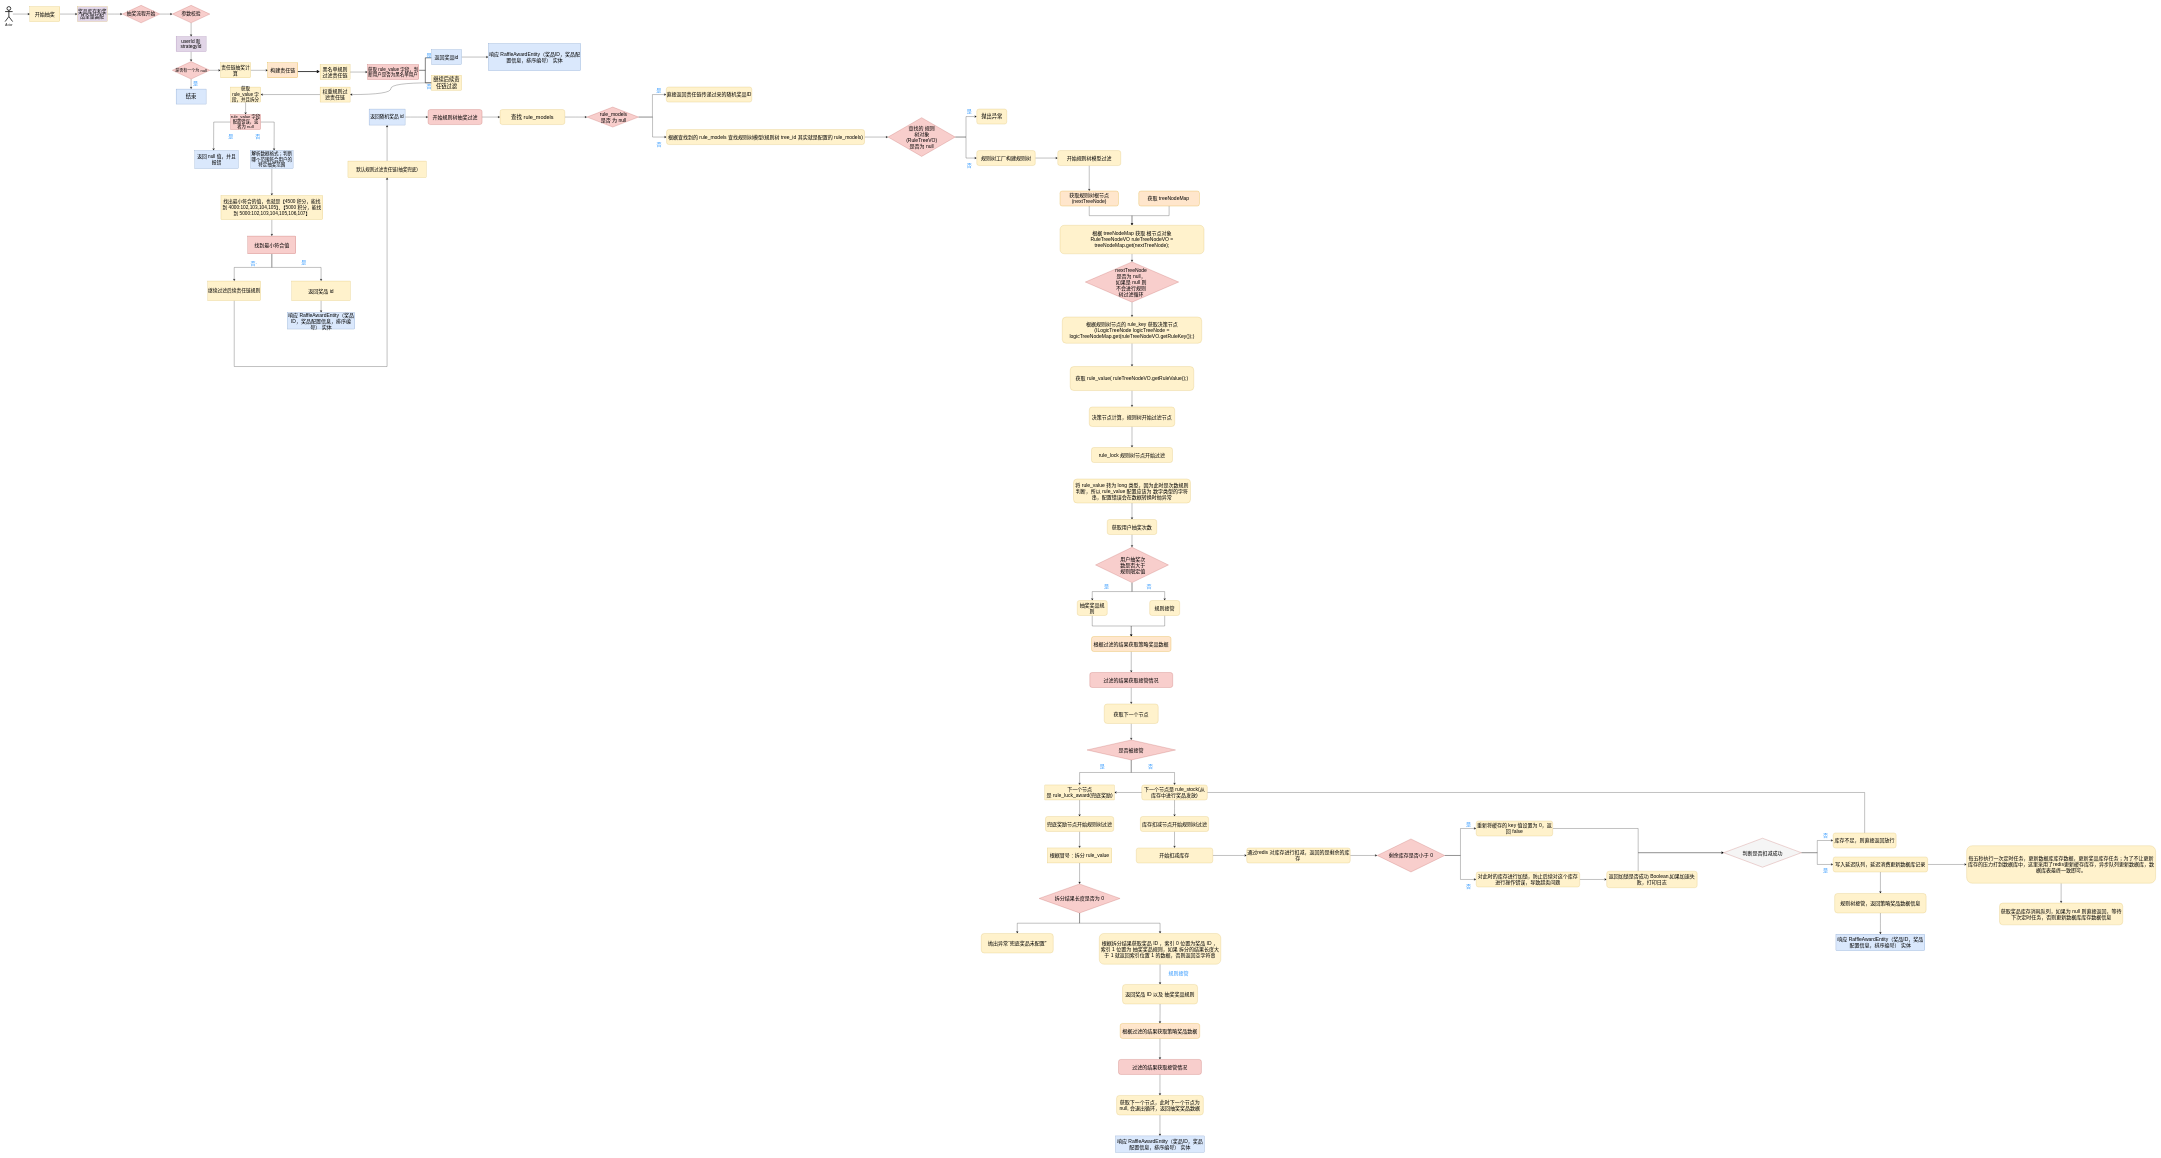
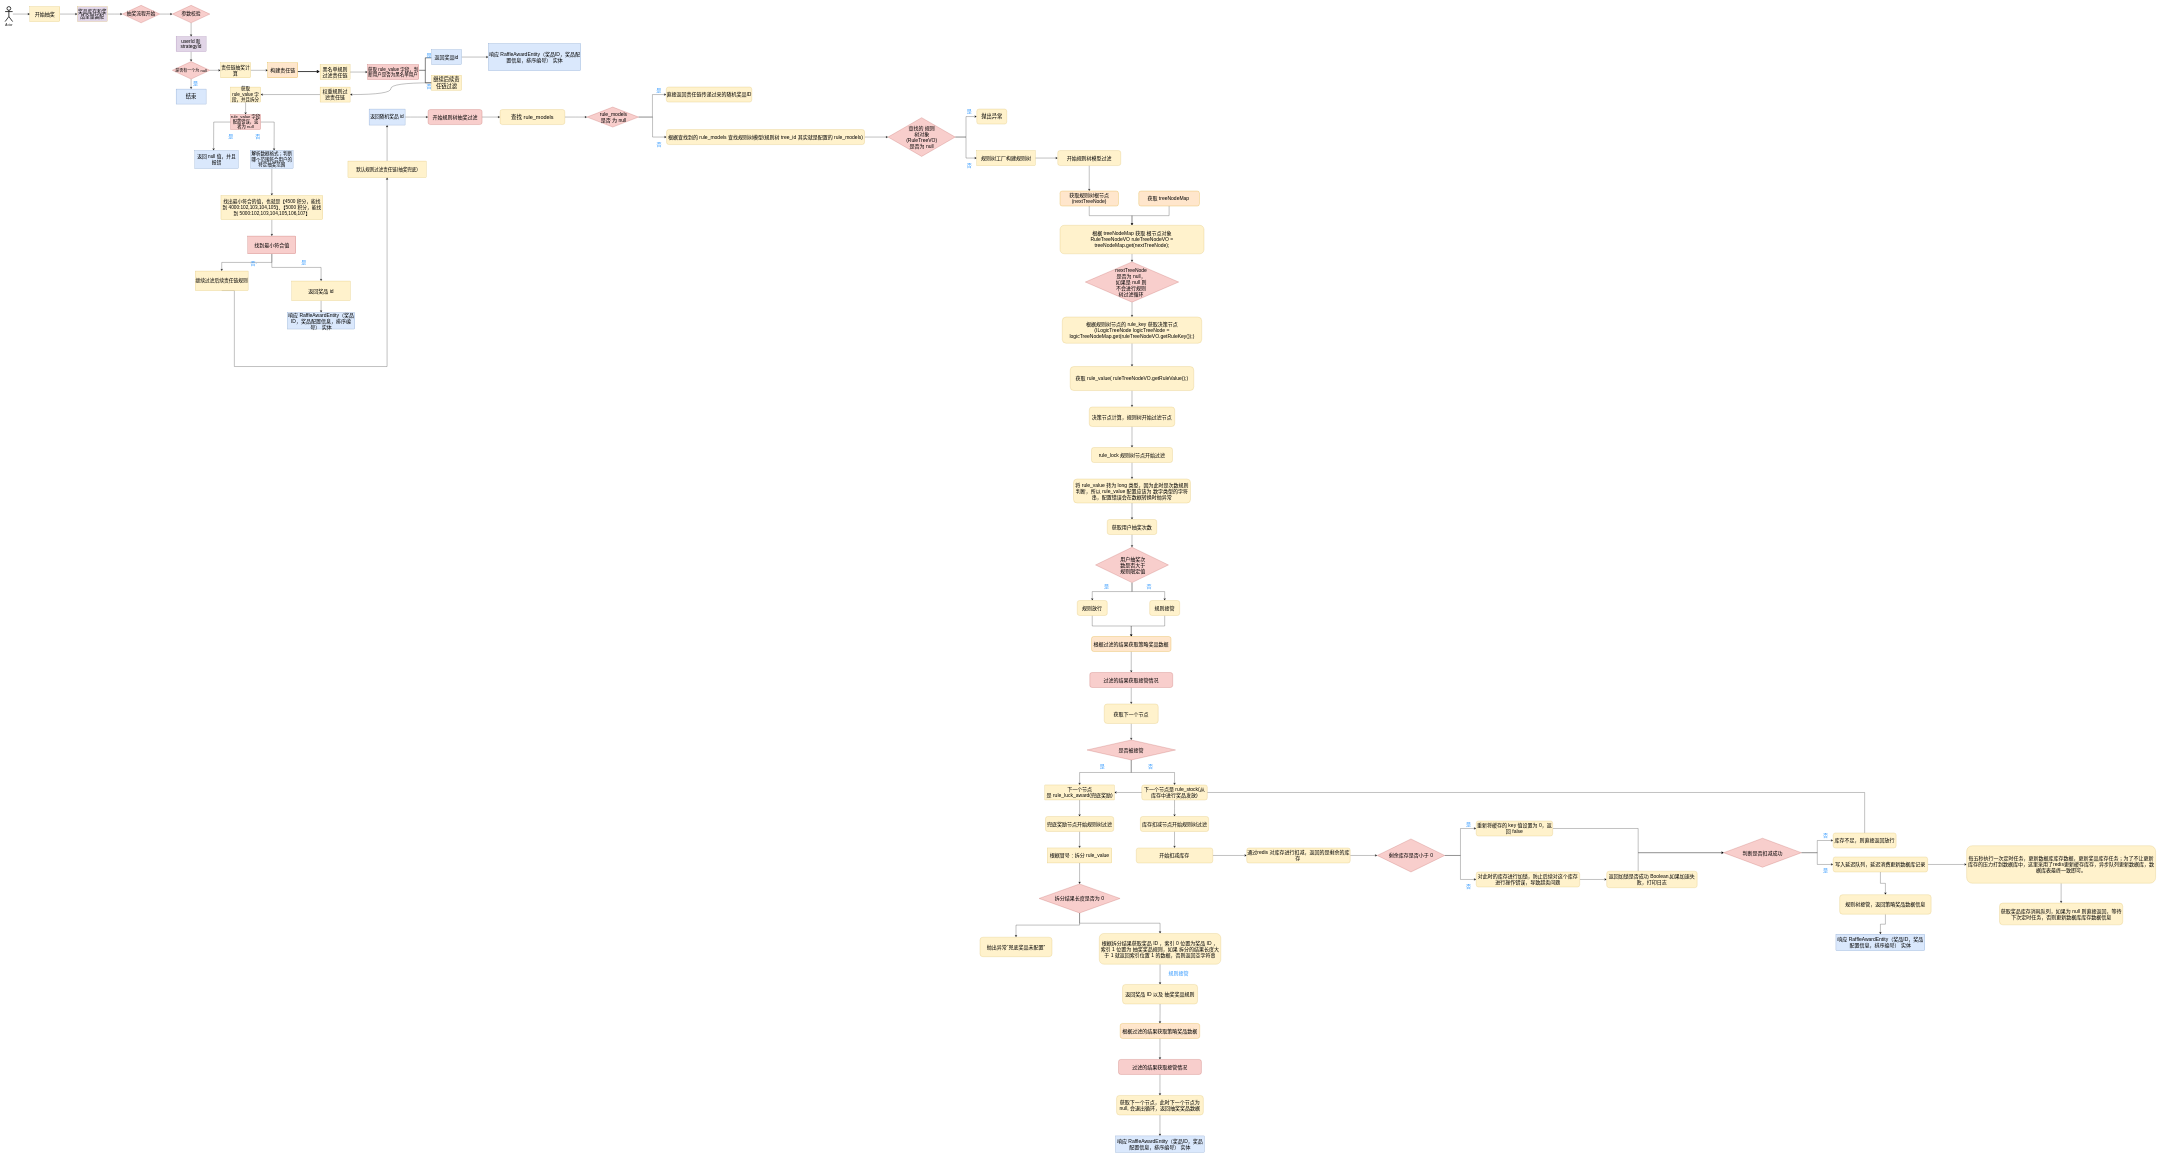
- <mxCell id="84" value="&lt;font style=&quot;font-size: 20px;&quot;&gt;规则树工厂构建规则树&lt;/font&gt;" style="rounded=1;whiteSpace=wrap;html=1;fillColor=#fff2cc;strokeColor=#d6b656;" vertex="1" parent="1"><mxGeometry x="3907" y="601" width="234" height="60" as="geometry" /></mxCell>
+ <mxCell id="84" value="&lt;font style=&quot;font-size: 20px;&quot;&gt;规则树工厂构建规则树&lt;/font&gt;" style="whiteSpace=wrap;html=1;fillColor=#fff2cc;strokeColor=#d6b656;rounded=0;" vertex="1" parent="1"><mxGeometry x="3907" y="601" width="234" height="60" as="geometry" /></mxCell>
- <mxCell id="56" value="&lt;font style=&quot;font-size: 19px;&quot;&gt;继续过滤后续责任链规则&lt;/font&gt;" style="rounded=0;whiteSpace=wrap;html=1;fillColor=#fff2cc;strokeColor=#d6b656;" parent="1" vertex="1"><mxGeometry x="831" y="1123" width="211" height="78" as="geometry" /></mxCell>
+ <mxCell id="56" value="&lt;font style=&quot;font-size: 19px;&quot;&gt;继续过滤后续责任链规则&lt;/font&gt;" style="rounded=0;whiteSpace=wrap;html=1;fillColor=#fff2cc;strokeColor=#d6b656;" parent="1" vertex="1"><mxGeometry x="781" y="1083" width="211" height="78" as="geometry" /></mxCell>
+ <mxCell id="102" value="" style="edgeStyle=orthogonalEdgeStyle;rounded=0;orthogonalLoop=1;jettySize=auto;html=1;" edge="1" parent="1" source="103" target="105"><mxGeometry relative="1" as="geometry" /></mxCell>
- <mxCell id="113" value="&lt;font style=&quot;font-size: 20px;&quot;&gt;抽奖奖品规则&lt;/font&gt;" style="rounded=1;whiteSpace=wrap;html=1;fillColor=#fff2cc;strokeColor=#d6b656;" vertex="1" parent="1"><mxGeometry x="4309.02" y="2401" width="120" height="60" as="geometry" /></mxCell>
+ <mxCell id="113" value="&lt;font style=&quot;font-size: 20px;&quot;&gt;规则放行&lt;/font&gt;" style="rounded=1;whiteSpace=wrap;html=1;fillColor=#fff2cc;strokeColor=#d6b656;" vertex="1" parent="1"><mxGeometry x="4309.02" y="2401" width="120" height="60" as="geometry" /></mxCell>
- <mxCell id="172" value="&lt;font style=&quot;font-size: 20px;&quot;&gt;判断是否扣减成功&lt;/font&gt;" style="rhombus;whiteSpace=wrap;html=1;fillColor=#f5f5f5;strokeColor=#b85450;" vertex="1" parent="1"><mxGeometry x="6895" y="3352" width="310.86" height="116" as="geometry" /></mxCell>
+ <mxCell id="172" value="&lt;font style=&quot;font-size: 20px;&quot;&gt;判断是否扣减成功&lt;/font&gt;" style="rhombus;whiteSpace=wrap;html=1;fillColor=#f8cecc;strokeColor=#b85450;" vertex="1" parent="1"><mxGeometry x="6895" y="3352" width="310.86" height="116" as="geometry" /></mxCell>
- <mxCell id="180" value="&lt;font style=&quot;font-size: 20px;&quot;&gt;规则树接管，返回策略奖品数据信息&lt;/font&gt;" style="rounded=1;whiteSpace=wrap;html=1;fillColor=#fff2cc;strokeColor=#d6b656;" vertex="1" parent="1"><mxGeometry x="7339" y="3573" width="366" height="78" as="geometry" /></mxCell>
+ <mxCell id="180" value="&lt;font style=&quot;font-size: 20px;&quot;&gt;规则树接管，返回策略奖品数据信息&lt;/font&gt;" style="rounded=1;whiteSpace=wrap;html=1;fillColor=#fff2cc;strokeColor=#d6b656;" vertex="1" parent="1"><mxGeometry x="7359" y="3578" width="366" height="78" as="geometry" /></mxCell>
- <mxCell id="142" value="&lt;font style=&quot;font-size: 20px;&quot;&gt;抛出异常“兜底奖品未配置”&lt;/font&gt;" style="rounded=1;whiteSpace=wrap;html=1;fillColor=#fff2cc;strokeColor=#d6b656;" vertex="1" parent="1"><mxGeometry x="3925" y="3733" width="288" height="78" as="geometry" /></mxCell>
+ <mxCell id="142" value="&lt;font style=&quot;font-size: 20px;&quot;&gt;抛出异常“兜底奖品未配置”&lt;/font&gt;" style="rounded=1;whiteSpace=wrap;html=1;fillColor=#fff2cc;strokeColor=#d6b656;" vertex="1" parent="1"><mxGeometry x="3920" y="3748" width="288" height="78" as="geometry" /></mxCell>
